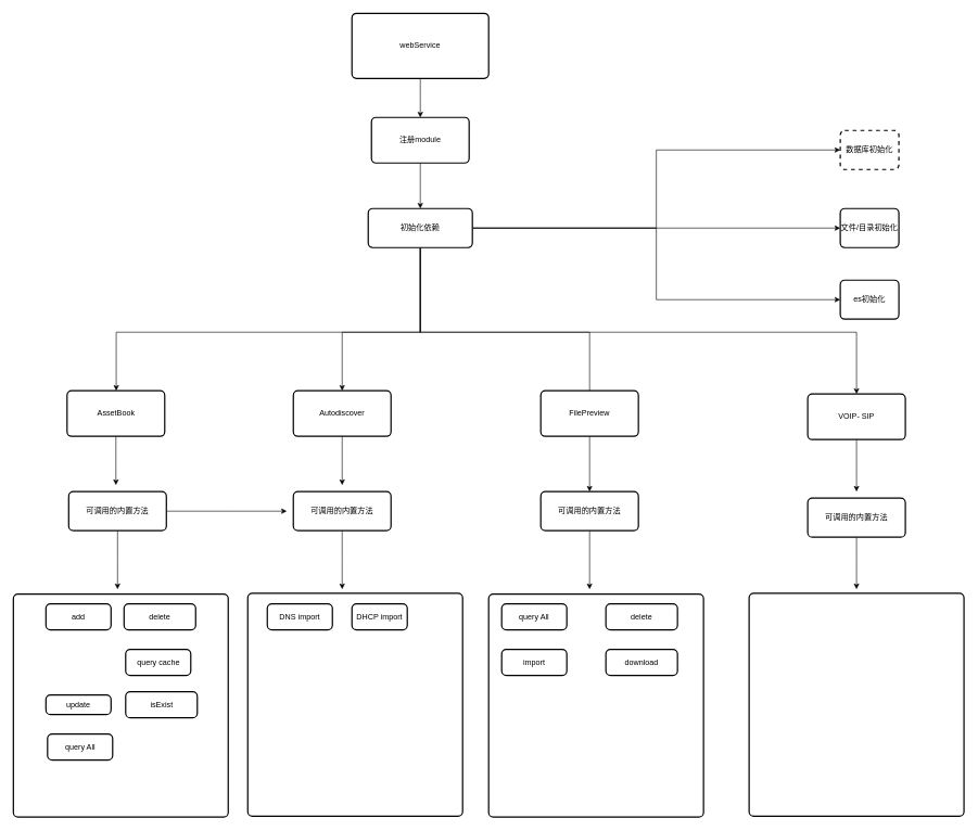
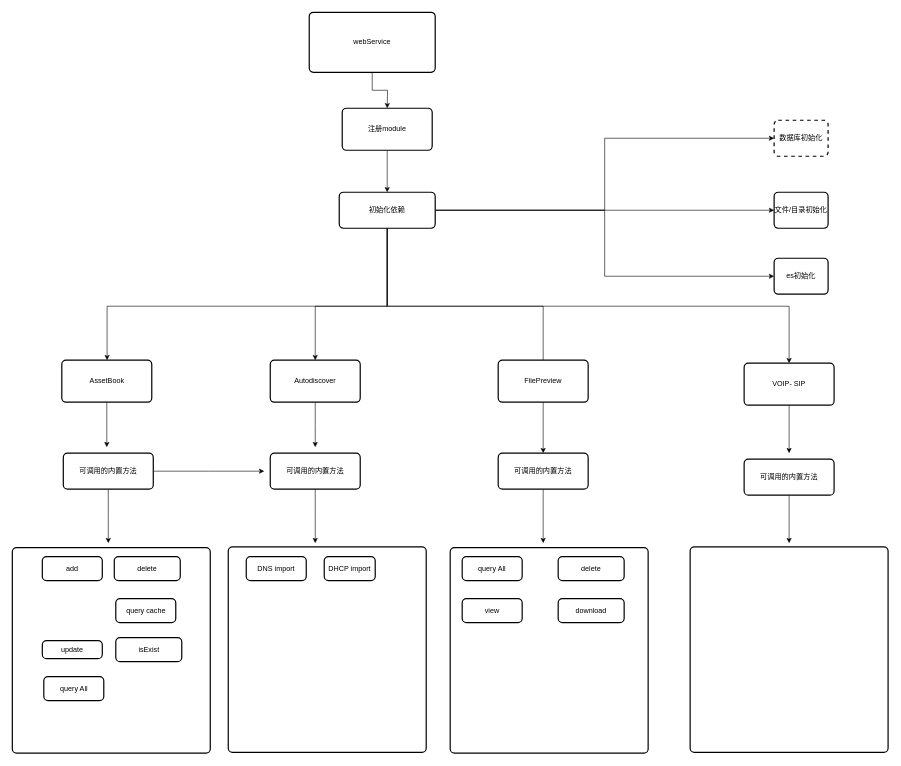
- <mxCell id="5" value="webService" style="rounded=1;whiteSpace=wrap;html=1;absoluteArcSize=1;arcSize=14;strokeWidth=2;" vertex="1" parent="1"><mxGeometry x="540" y="20" width="210" height="100" as="geometry" /></mxCell>
+ <mxCell id="5" value="webService" style="rounded=1;whiteSpace=wrap;html=1;absoluteArcSize=1;arcSize=14;strokeWidth=2;" vertex="1" parent="1"><mxGeometry x="515" y="20" width="210" height="100" as="geometry" /></mxCell>
- <mxCell id="39" value="import" style="rounded=1;whiteSpace=wrap;html=1;absoluteArcSize=1;arcSize=14;strokeWidth=2;" vertex="1" parent="1"><mxGeometry x="770" y="997.5" width="100" height="40" as="geometry" /></mxCell>
+ <mxCell id="39" value="view" style="rounded=1;whiteSpace=wrap;html=1;absoluteArcSize=1;arcSize=14;strokeWidth=2;" vertex="1" parent="1"><mxGeometry x="770" y="997.5" width="100" height="40" as="geometry" /></mxCell>
